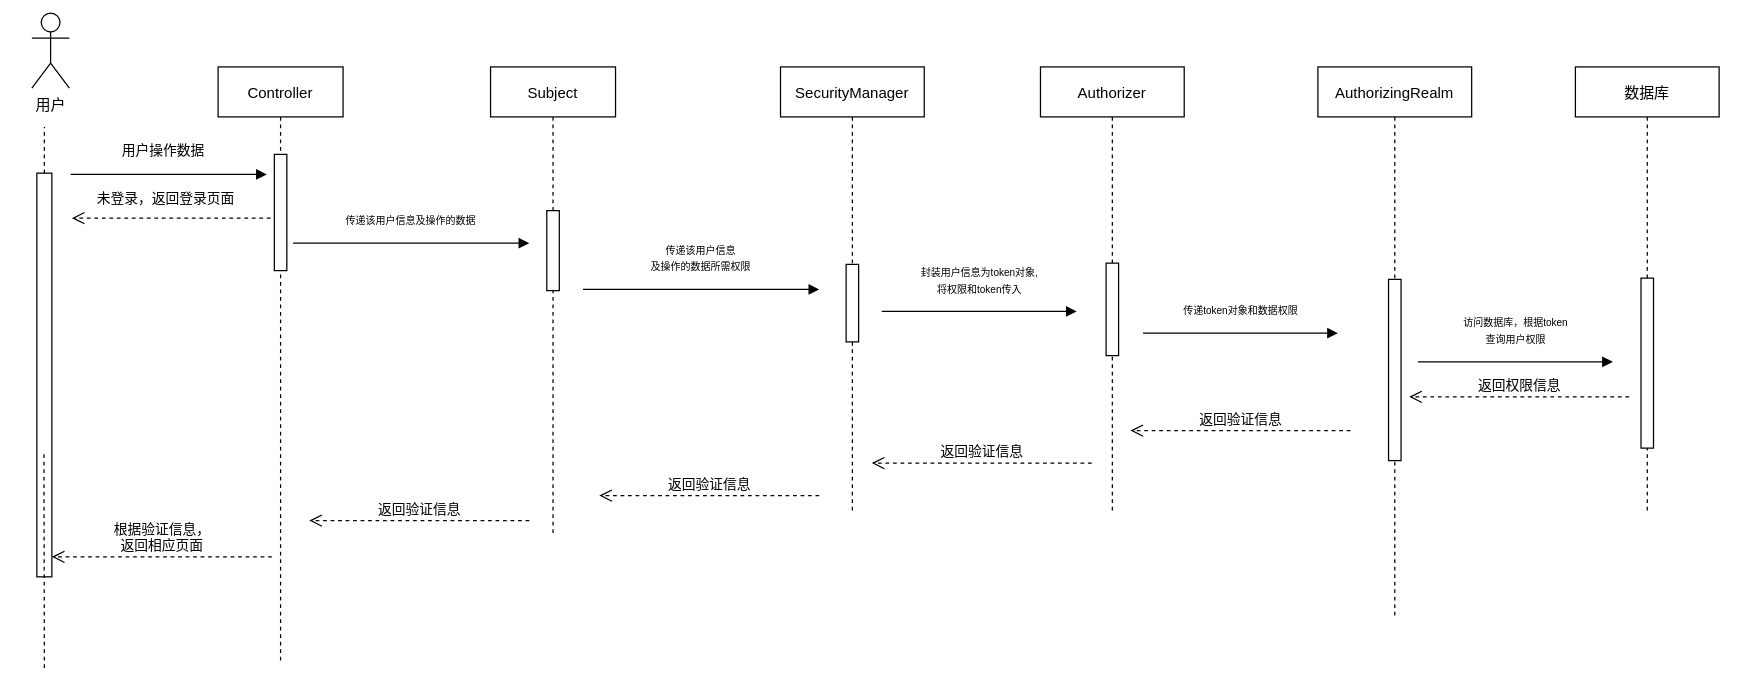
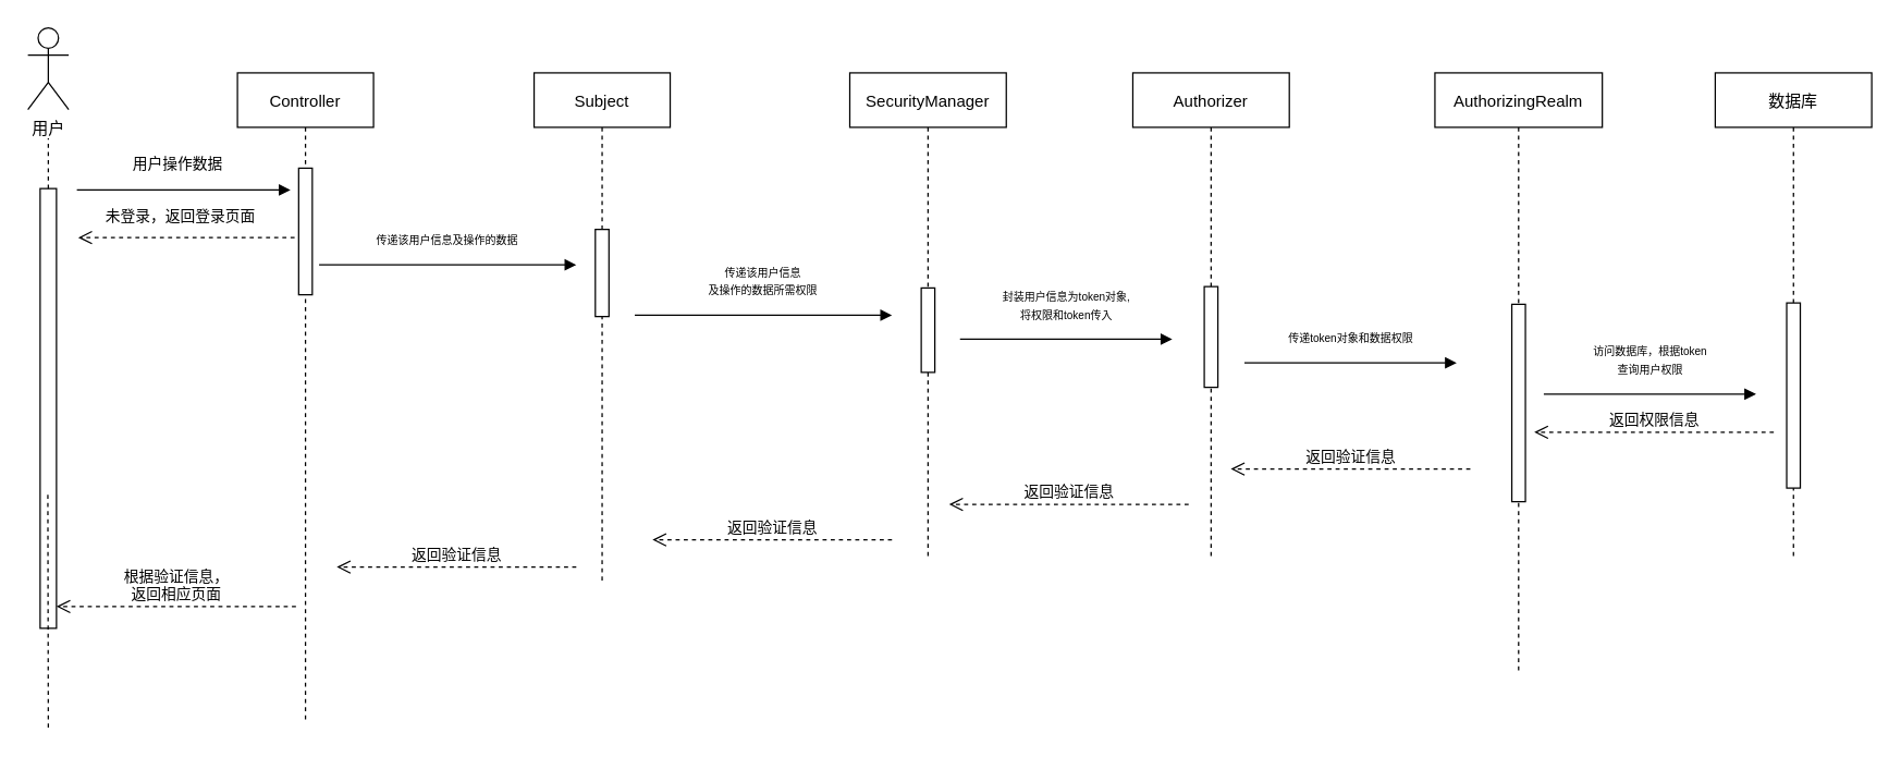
- <mxCell id="6" value="用户" style="shape=umlActor;verticalLabelPosition=bottom;verticalAlign=top;html=1;outlineConnect=0;" vertex="1" parent="1"><mxGeometry x="25" y="10" width="30" height="60" as="geometry" /></mxCell>
+ <mxCell id="6" value="用户" style="shape=umlActor;verticalLabelPosition=bottom;verticalAlign=top;html=1;outlineConnect=0;" vertex="1" parent="1"><mxGeometry x="20" y="20" width="30" height="60" as="geometry" /></mxCell>
